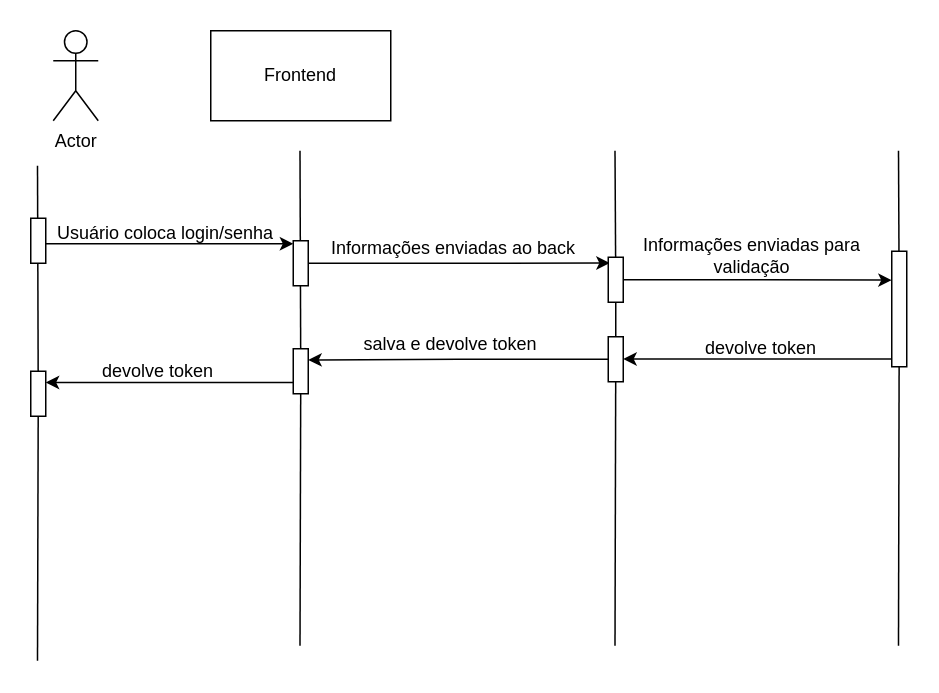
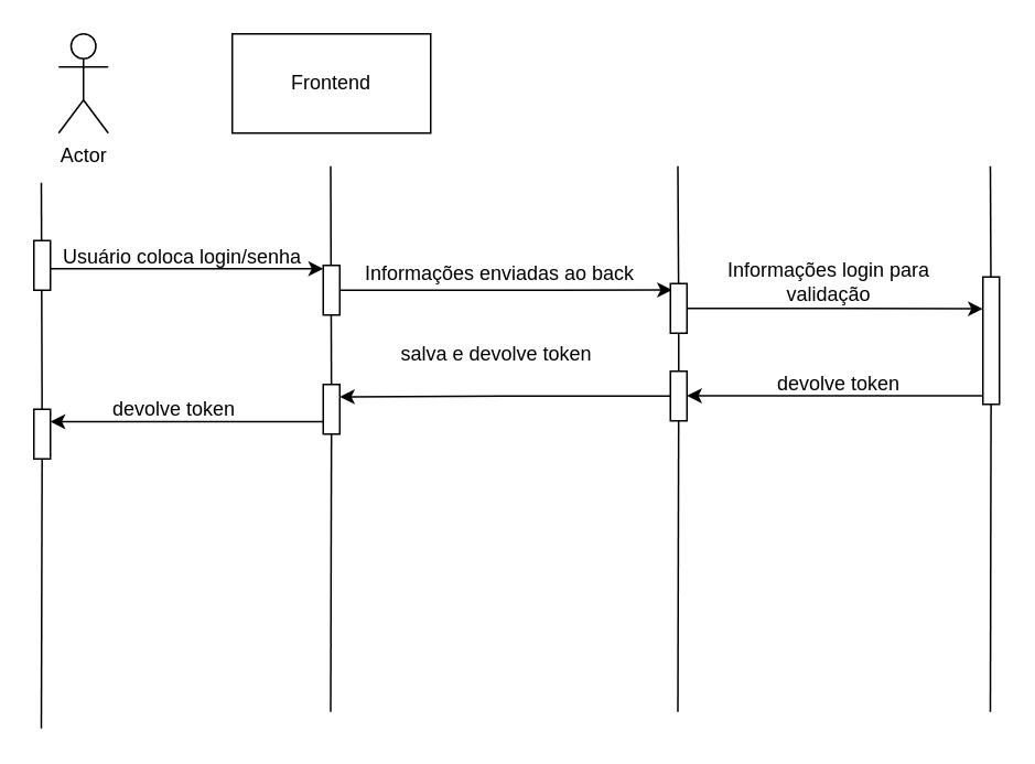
- <mxCell id="19" value="Informações enviadas para validação" style="text;html=1;strokeColor=none;fillColor=none;align=center;verticalAlign=middle;whiteSpace=wrap;rounded=0;" vertex="1" parent="1"><mxGeometry x="416" y="155" width="170" height="30" as="geometry" /></mxCell>
+ <mxCell id="19" value="Informações login para validação" style="text;html=1;strokeColor=none;fillColor=none;align=center;verticalAlign=middle;whiteSpace=wrap;rounded=0;" vertex="1" parent="1"><mxGeometry x="416" y="155" width="170" height="30" as="geometry" /></mxCell>
- <mxCell id="28" value="salva e devolve token" style="text;html=1;strokeColor=none;fillColor=none;align=center;verticalAlign=middle;whiteSpace=wrap;rounded=0;" vertex="1" parent="1"><mxGeometry x="215" y="214" width="170" height="30" as="geometry" /></mxCell>
+ <mxCell id="28" value="salva e devolve token" style="text;html=1;strokeColor=none;fillColor=none;align=center;verticalAlign=middle;whiteSpace=wrap;rounded=0;" vertex="1" parent="1"><mxGeometry x="215" y="199" width="170" height="30" as="geometry" /></mxCell>
